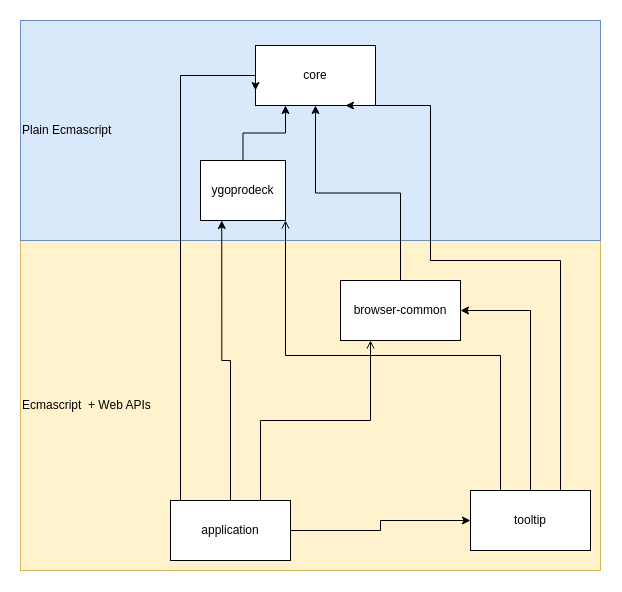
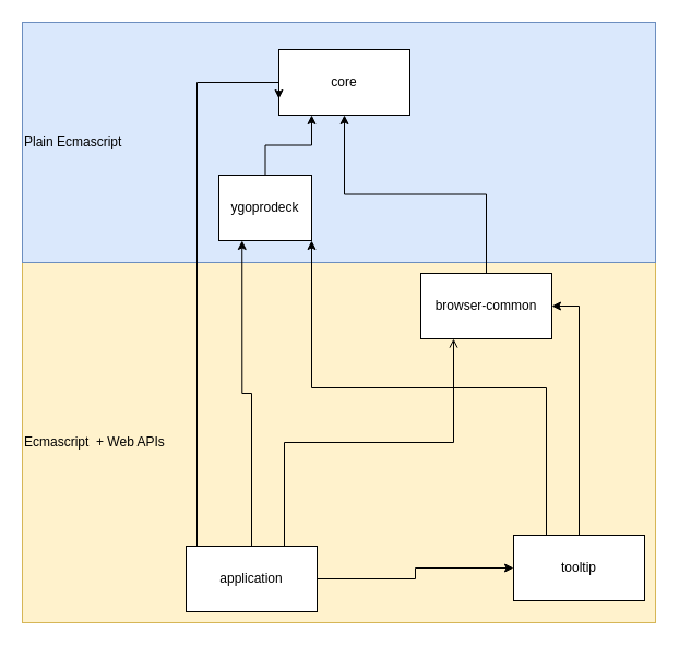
- <mxCell id="9" style="edgeStyle=orthogonalEdgeStyle;rounded=0;orthogonalLoop=1;jettySize=auto;html=1;exitX=0.25;exitY=0;exitDx=0;exitDy=0;entryX=1;entryY=1;entryDx=0;entryDy=0;endArrow=open;" parent="1" source="12" target="8" edge="1"><mxGeometry relative="1" as="geometry" /></mxCell>
+ <mxCell id="9" style="edgeStyle=orthogonalEdgeStyle;rounded=0;orthogonalLoop=1;jettySize=auto;html=1;exitX=0.25;exitY=0;exitDx=0;exitDy=0;entryX=1;entryY=1;entryDx=0;entryDy=0;" parent="1" source="12" target="8" edge="1"><mxGeometry relative="1" as="geometry" /></mxCell>
- <mxCell id="11" style="edgeStyle=orthogonalEdgeStyle;rounded=0;orthogonalLoop=1;jettySize=auto;html=1;exitX=0.75;exitY=0;exitDx=0;exitDy=0;entryX=0.75;entryY=1;entryDx=0;entryDy=0;" parent="1" source="12" target="4" edge="1"><mxGeometry relative="1" as="geometry"><Array as="points"><mxPoint x="560" y="260" /><mxPoint x="430" y="260" /></Array></mxGeometry></mxCell>
- <mxCell id="6" value="browser-common" style="rounded=0;whiteSpace=wrap;html=1;" parent="1" vertex="1"><mxGeometry x="340" y="280" width="120" height="60" as="geometry" /></mxCell>
+ <mxCell id="6" value="browser-common" style="rounded=0;whiteSpace=wrap;html=1;" parent="1" vertex="1"><mxGeometry x="385" y="250" width="120" height="60" as="geometry" /></mxCell>
